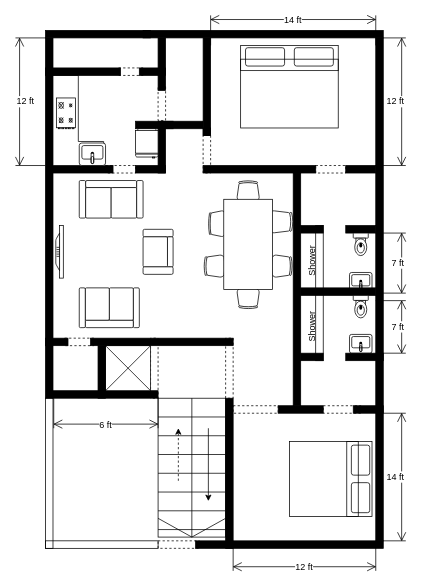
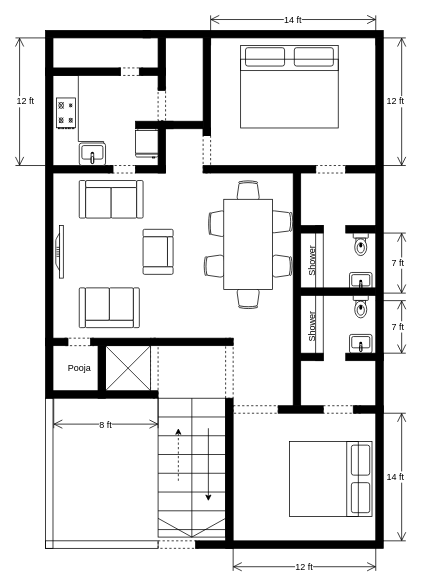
+ <mxCell id="80" value="Pooja" style="text;html=1;resizable=0;autosize=1;align=center;verticalAlign=middle;points=[];fillColor=none;strokeColor=none;rounded=0;" vertex="1" parent="1"><mxGeometry x="80" y="480" width="50" height="20" as="geometry" /></mxCell>
- <mxCell id="61" value="6 ft" style="shape=dimension;whiteSpace=wrap;html=1;align=center;points=[];verticalAlign=bottom;spacingBottom=-5;labelBackgroundColor=#ffffff;strokeColor=default;fillColor=default;" parent="1" vertex="1"><mxGeometry x="71" y="530" width="139" height="40" as="geometry" /></mxCell>
+ <mxCell id="61" value="8 ft" style="shape=dimension;whiteSpace=wrap;html=1;align=center;points=[];verticalAlign=bottom;spacingBottom=-5;labelBackgroundColor=#ffffff;strokeColor=default;fillColor=default;" parent="1" vertex="1"><mxGeometry x="71" y="530" width="139" height="40" as="geometry" /></mxCell>
